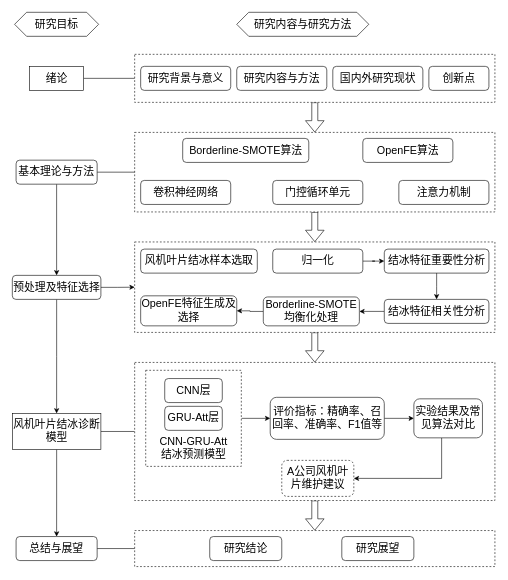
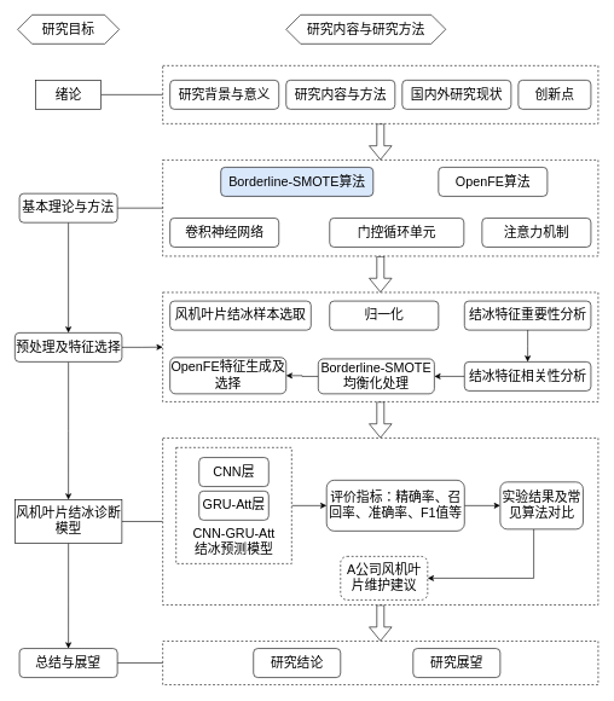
- <mxCell id="25" value="&lt;font style=&quot;font-size: 18px;&quot;&gt;Borderline-SMOTE算法&lt;/font&gt;" style="rounded=1;whiteSpace=wrap;html=1;" parent="1" vertex="1"><mxGeometry x="303.75" y="230" width="210" height="40" as="geometry" /></mxCell>
+ <mxCell id="25" value="&lt;font style=&quot;font-size: 18px;&quot;&gt;Borderline-SMOTE算法&lt;/font&gt;" style="rounded=1;whiteSpace=wrap;html=1;fillColor=#dae8fc;" parent="1" vertex="1"><mxGeometry x="303.75" y="230" width="210" height="40" as="geometry" /></mxCell>
- <mxCell id="28" value="&lt;span style=&quot;font-size: 18px;&quot;&gt;门控循环单元&lt;/span&gt;" style="rounded=1;whiteSpace=wrap;html=1;" parent="1" vertex="1"><mxGeometry x="453.75" y="300" width="150" height="40" as="geometry" /></mxCell>
+ <mxCell id="28" value="&lt;span style=&quot;font-size: 18px;&quot;&gt;门控循环单元&lt;/span&gt;" style="rounded=1;whiteSpace=wrap;html=1;" parent="1" vertex="1"><mxGeometry x="453.75" y="300" width="185" height="40" as="geometry" /></mxCell>
- <mxCell id="34" style="edgeStyle=orthogonalEdgeStyle;rounded=0;orthogonalLoop=1;jettySize=auto;html=1;" parent="1" source="35" target="40" edge="1"><mxGeometry relative="1" as="geometry" /></mxCell>
